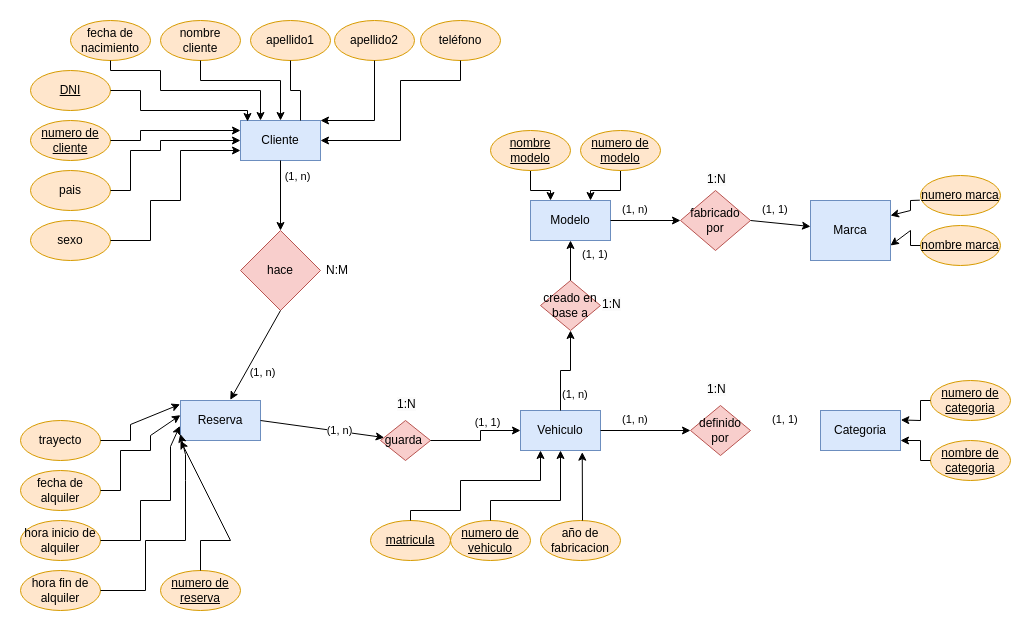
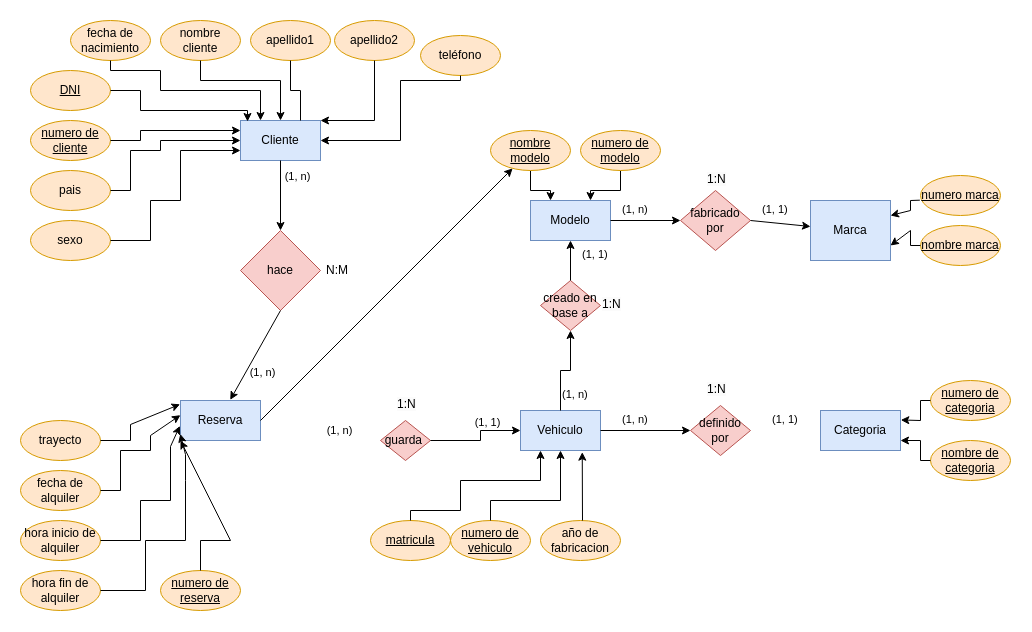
- <mxCell id="8" value="teléfono" style="ellipse;whiteSpace=wrap;html=1;fillColor=#ffe6cc;strokeColor=#d79b00;" parent="1" vertex="1"><mxGeometry x="420" y="20" width="80" height="40" as="geometry" /></mxCell>
+ <mxCell id="8" value="teléfono" style="ellipse;whiteSpace=wrap;html=1;fillColor=#ffe6cc;strokeColor=#d79b00;" parent="1" vertex="1"><mxGeometry x="420" y="35" width="80" height="40" as="geometry" /></mxCell>
- <mxCell id="56" value="" style="endArrow=classic;html=1;rounded=0;exitX=1;exitY=0.5;exitDx=0;exitDy=0;" parent="1" source="21" target="55" edge="1"><mxGeometry width="50" height="50" relative="1" as="geometry"><mxPoint x="340" y="515" as="sourcePoint" /><mxPoint x="390" y="465" as="targetPoint" /></mxGeometry></mxCell>
+ <mxCell id="56" value="" style="endArrow=classic;html=1;rounded=0;exitX=1;exitY=0.5;exitDx=0;exitDy=0;" parent="1" source="21" target="43" edge="1"><mxGeometry width="50" height="50" relative="1" as="geometry"><mxPoint x="340" y="515" as="sourcePoint" /><mxPoint x="390" y="465" as="targetPoint" /></mxGeometry></mxCell>
